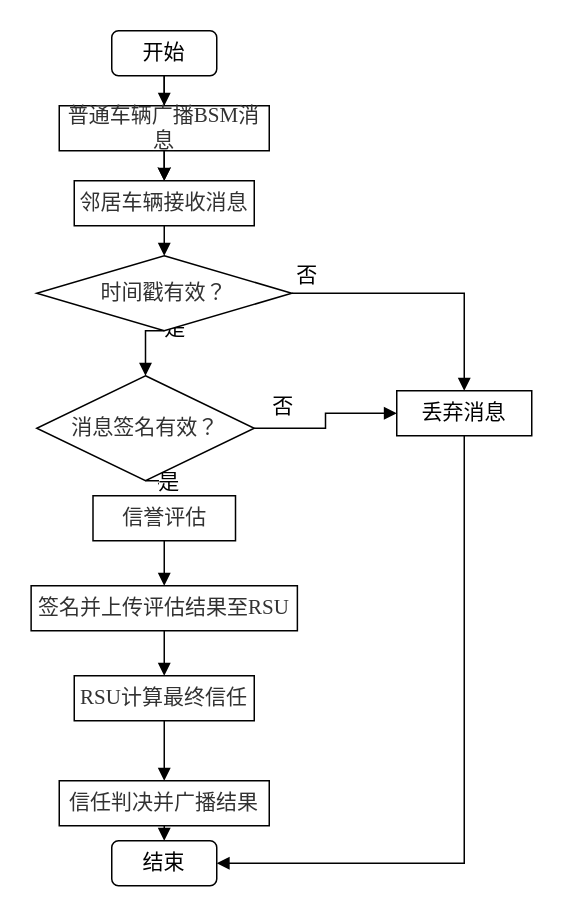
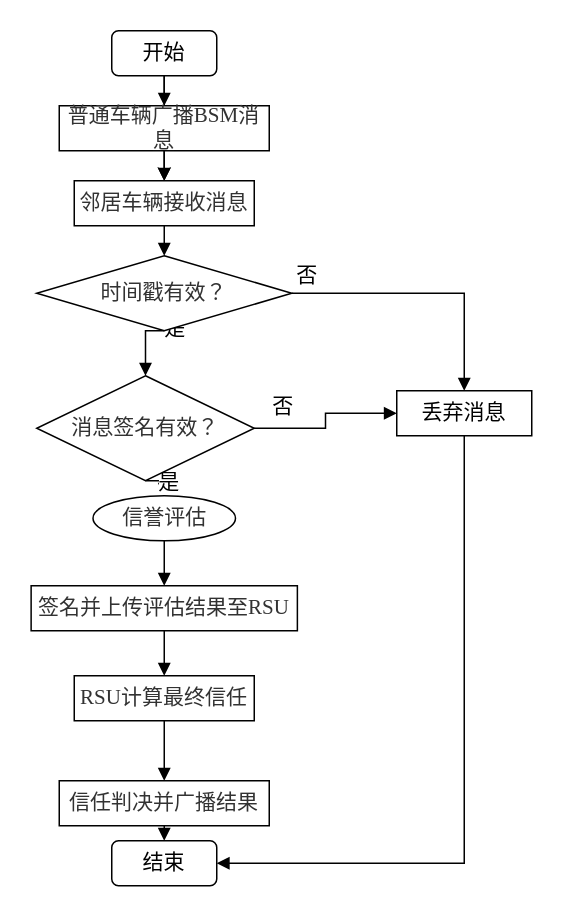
- <mxCell id="20" value="&lt;span style=&quot;color: rgb(50, 50, 50); font-family: 宋体; background-color: rgba(255, 255, 255, 0.01);&quot;&gt;信誉评估&lt;/span&gt;" style="rounded=0;whiteSpace=wrap;html=1;fontSize=14;fontFamily=宋体;" vertex="1" parent="1"><mxGeometry x="61.5" y="330" width="95" height="30" as="geometry" /></mxCell>
+ <mxCell id="20" value="&lt;span style=&quot;color: rgb(50, 50, 50); font-family: 宋体; background-color: rgba(255, 255, 255, 0.01);&quot;&gt;信誉评估&lt;/span&gt;" style="ellipse;whiteSpace=wrap;html=1;fontSize=14;fontFamily=宋体;" vertex="1" parent="1"><mxGeometry x="61.5" y="330" width="95" height="30" as="geometry" /></mxCell>
